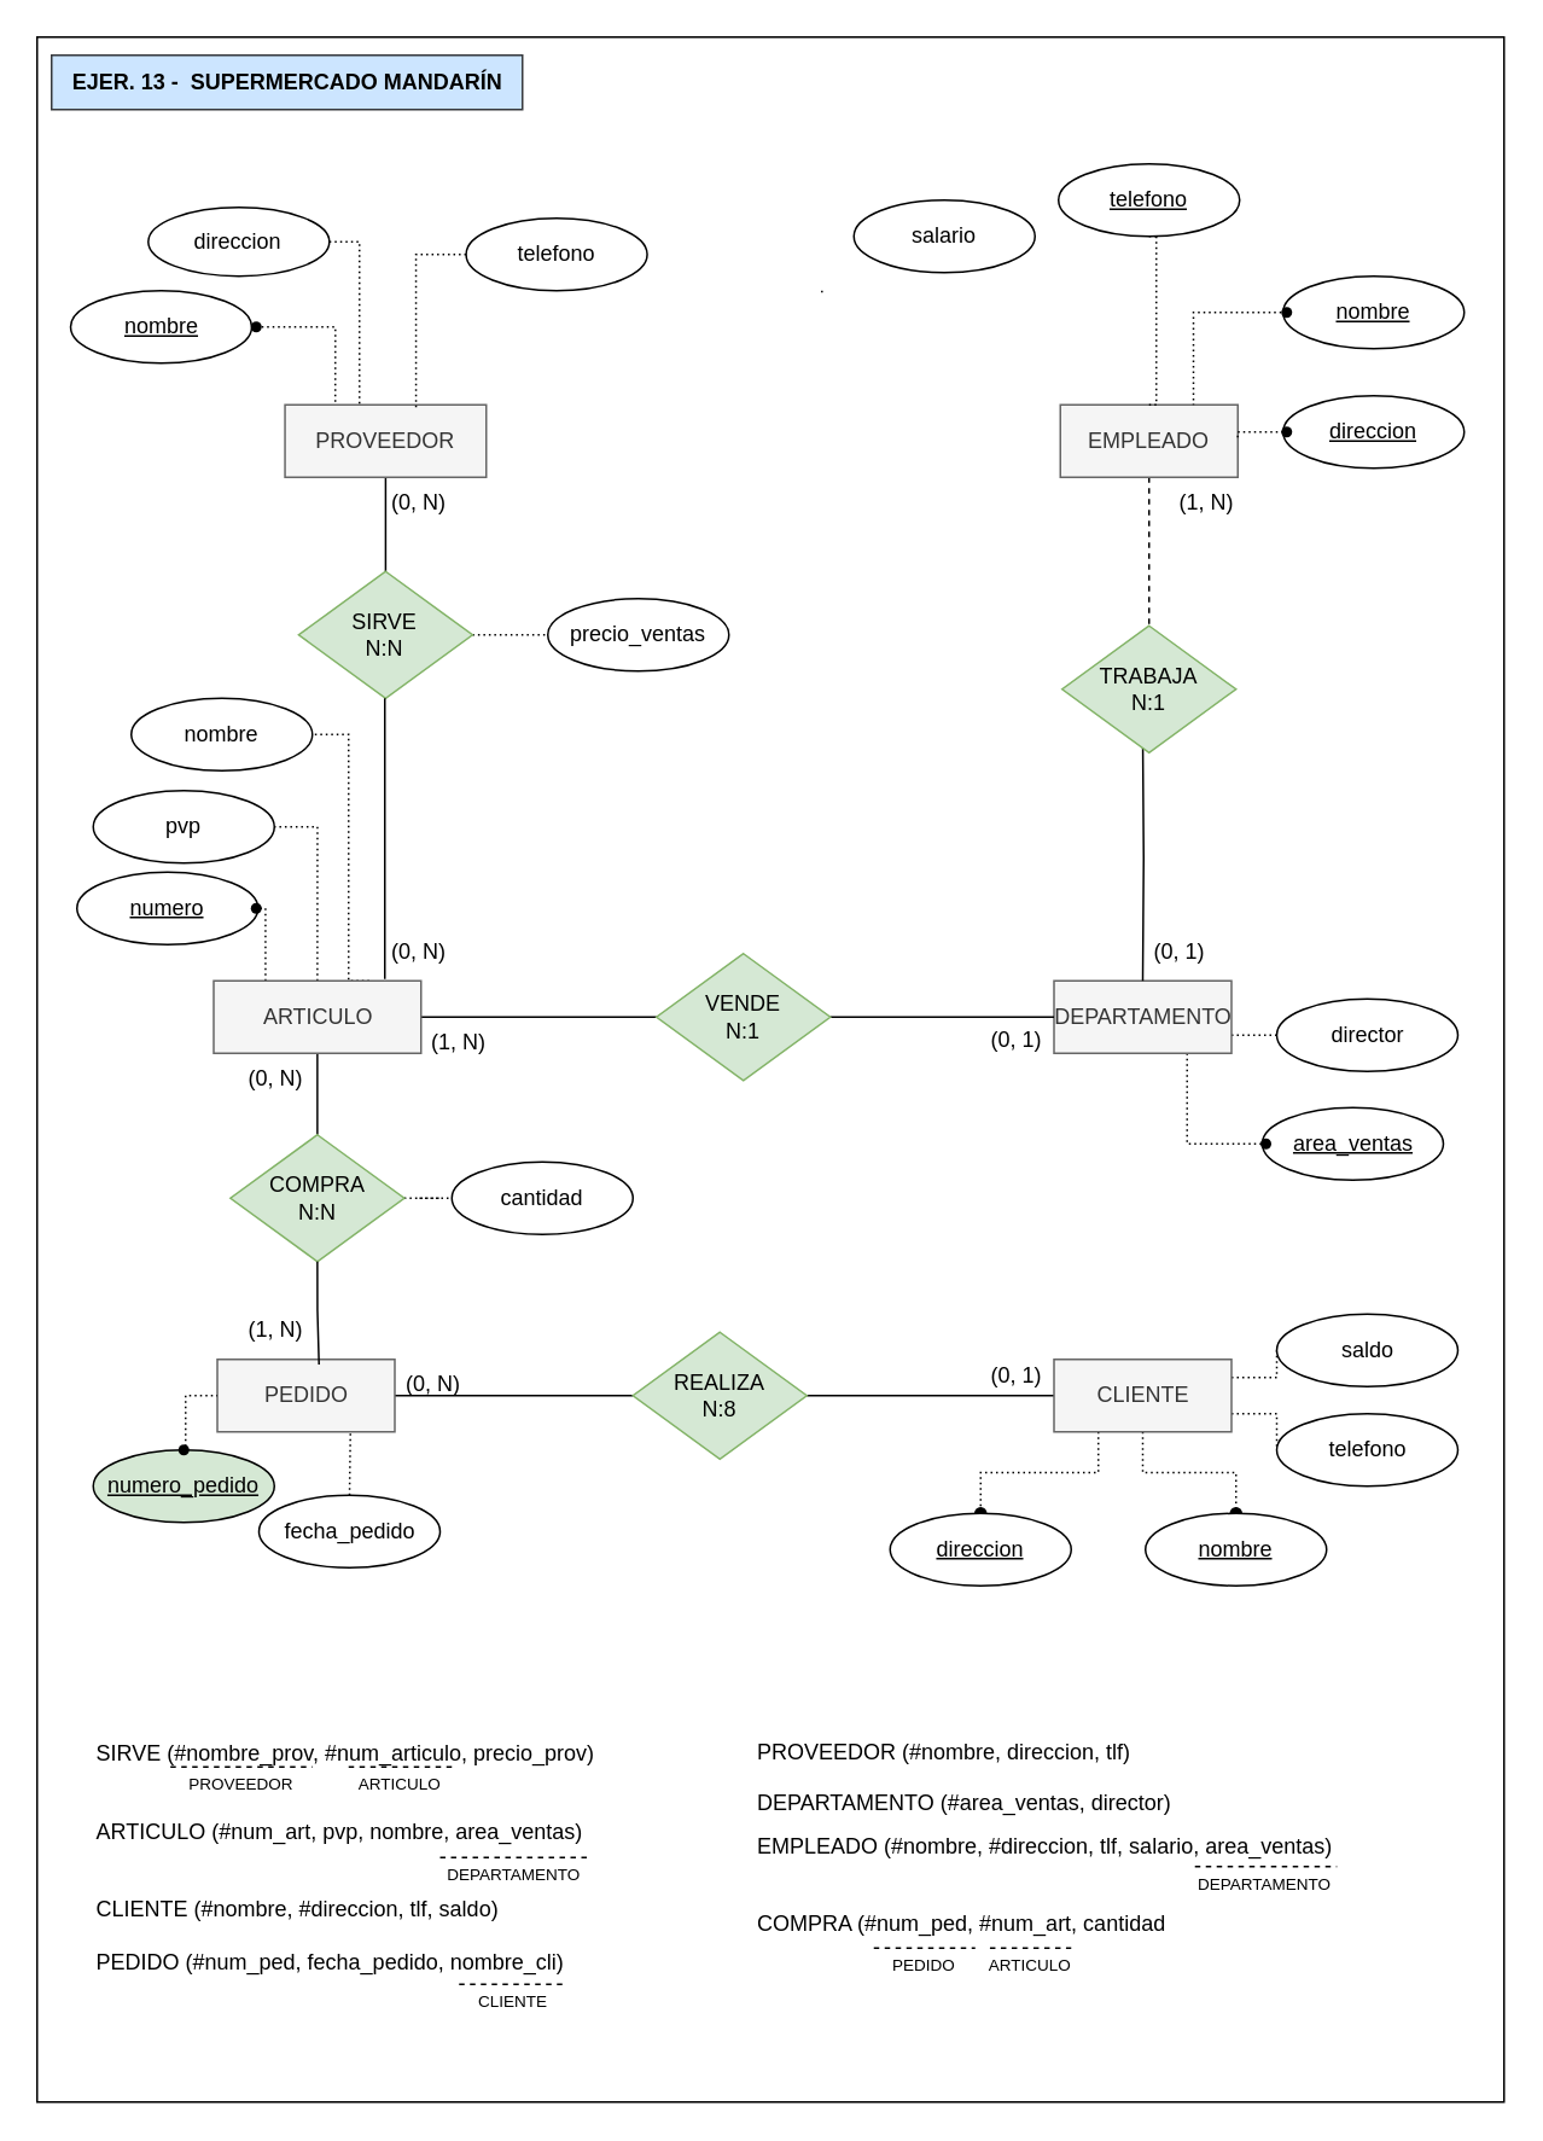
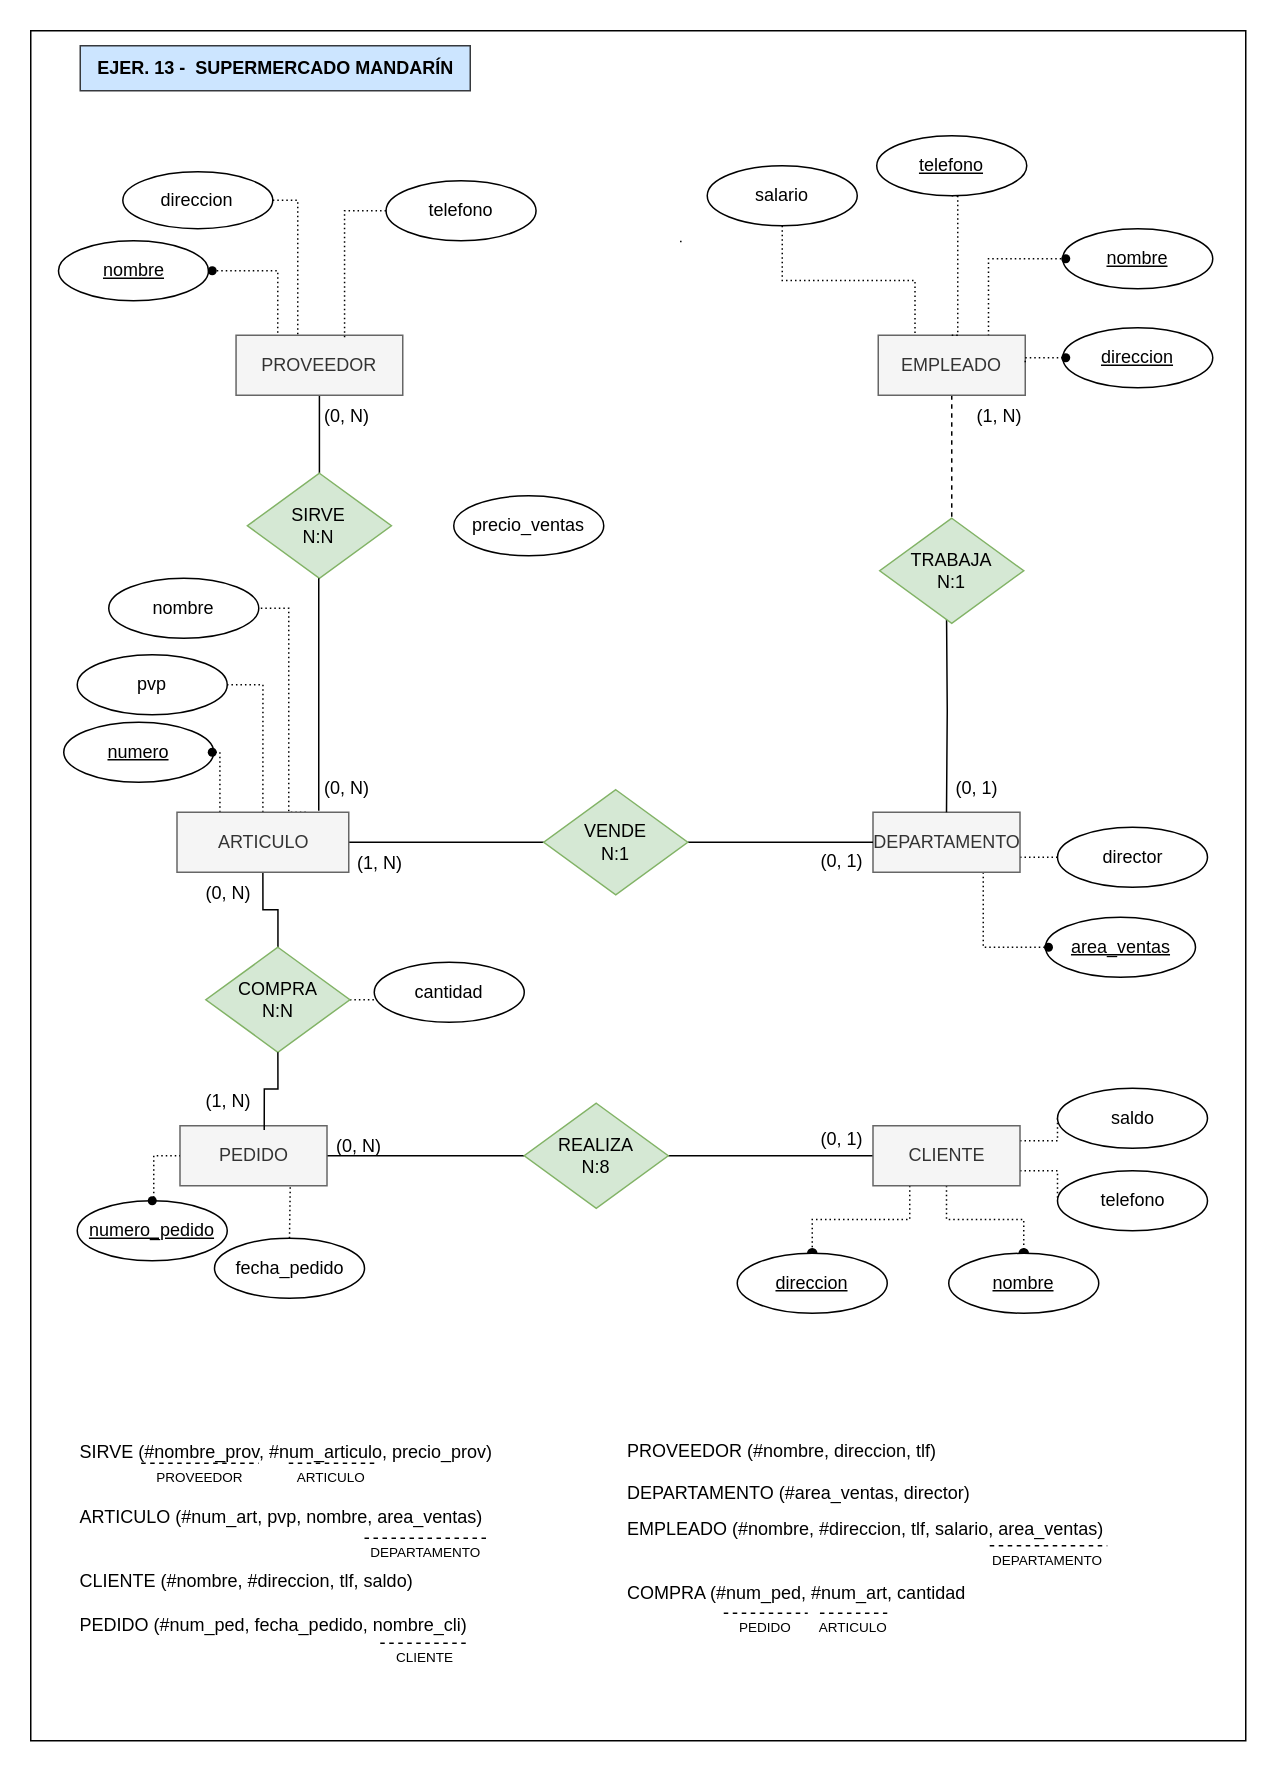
- <mxCell id="15" value="EJER. 13 -&amp;nbsp; SUPERMERCADO MANDARÍN" style="text;html=1;align=center;verticalAlign=middle;resizable=0;points=[];autosize=1;strokeColor=#36393d;fillColor=#cce5ff;fontStyle=1;fontSize=12;" parent="1" vertex="1"><mxGeometry x="28" y="30" width="260" height="30" as="geometry" /></mxCell>
+ <mxCell id="15" value="EJER. 13 -&amp;nbsp; SUPERMERCADO MANDARÍN" style="text;html=1;align=center;verticalAlign=middle;resizable=0;points=[];autosize=1;strokeColor=#36393d;fillColor=#cce5ff;fontStyle=1;fontSize=12;" parent="1" vertex="1"><mxGeometry x="53" y="30" width="260" height="30" as="geometry" /></mxCell>
+ <mxCell id="44" style="edgeStyle=orthogonalEdgeStyle;rounded=0;orthogonalLoop=1;jettySize=auto;html=1;exitX=0.5;exitY=1;exitDx=0;exitDy=0;entryX=0.25;entryY=0;entryDx=0;entryDy=0;dashed=1;dashPattern=1 2;endArrow=none;endFill=0;" parent="1" source="45" target="11" edge="1"><mxGeometry relative="1" as="geometry" /></mxCell>
- <mxCell id="61" style="edgeStyle=orthogonalEdgeStyle;rounded=0;orthogonalLoop=1;jettySize=auto;html=1;exitX=1;exitY=0.5;exitDx=0;exitDy=0;entryX=0;entryY=0.5;entryDx=0;entryDy=0;dashed=1;dashPattern=1 2;endArrow=none;endFill=0;" parent="1" source="62" target="83" edge="1"><mxGeometry relative="1" as="geometry" /></mxCell>
- <mxCell id="68" value="COMPRA&lt;br&gt;N:N" style="shape=rhombus;perimeter=rhombusPerimeter;whiteSpace=wrap;html=1;align=center;fillColor=#d5e8d4;strokeColor=#82b366;" parent="1" vertex="1"><mxGeometry x="126.75" y="626" width="96" height="70" as="geometry" /></mxCell>
+ <mxCell id="68" value="COMPRA&lt;br&gt;N:N" style="shape=rhombus;perimeter=rhombusPerimeter;whiteSpace=wrap;html=1;align=center;fillColor=#d5e8d4;strokeColor=#82b366;" parent="1" vertex="1"><mxGeometry x="136.75" y="631" width="96" height="70" as="geometry" /></mxCell>
- <mxCell id="50" value="numero_pedido" style="ellipse;whiteSpace=wrap;html=1;align=center;fontStyle=4;fillColor=#d5e8d4;" parent="1" vertex="1"><mxGeometry x="51" y="800" width="100" height="40" as="geometry" /></mxCell>
+ <mxCell id="50" value="numero_pedido" style="ellipse;whiteSpace=wrap;html=1;align=center;fontStyle=4" parent="1" vertex="1"><mxGeometry x="51" y="800" width="100" height="40" as="geometry" /></mxCell>
